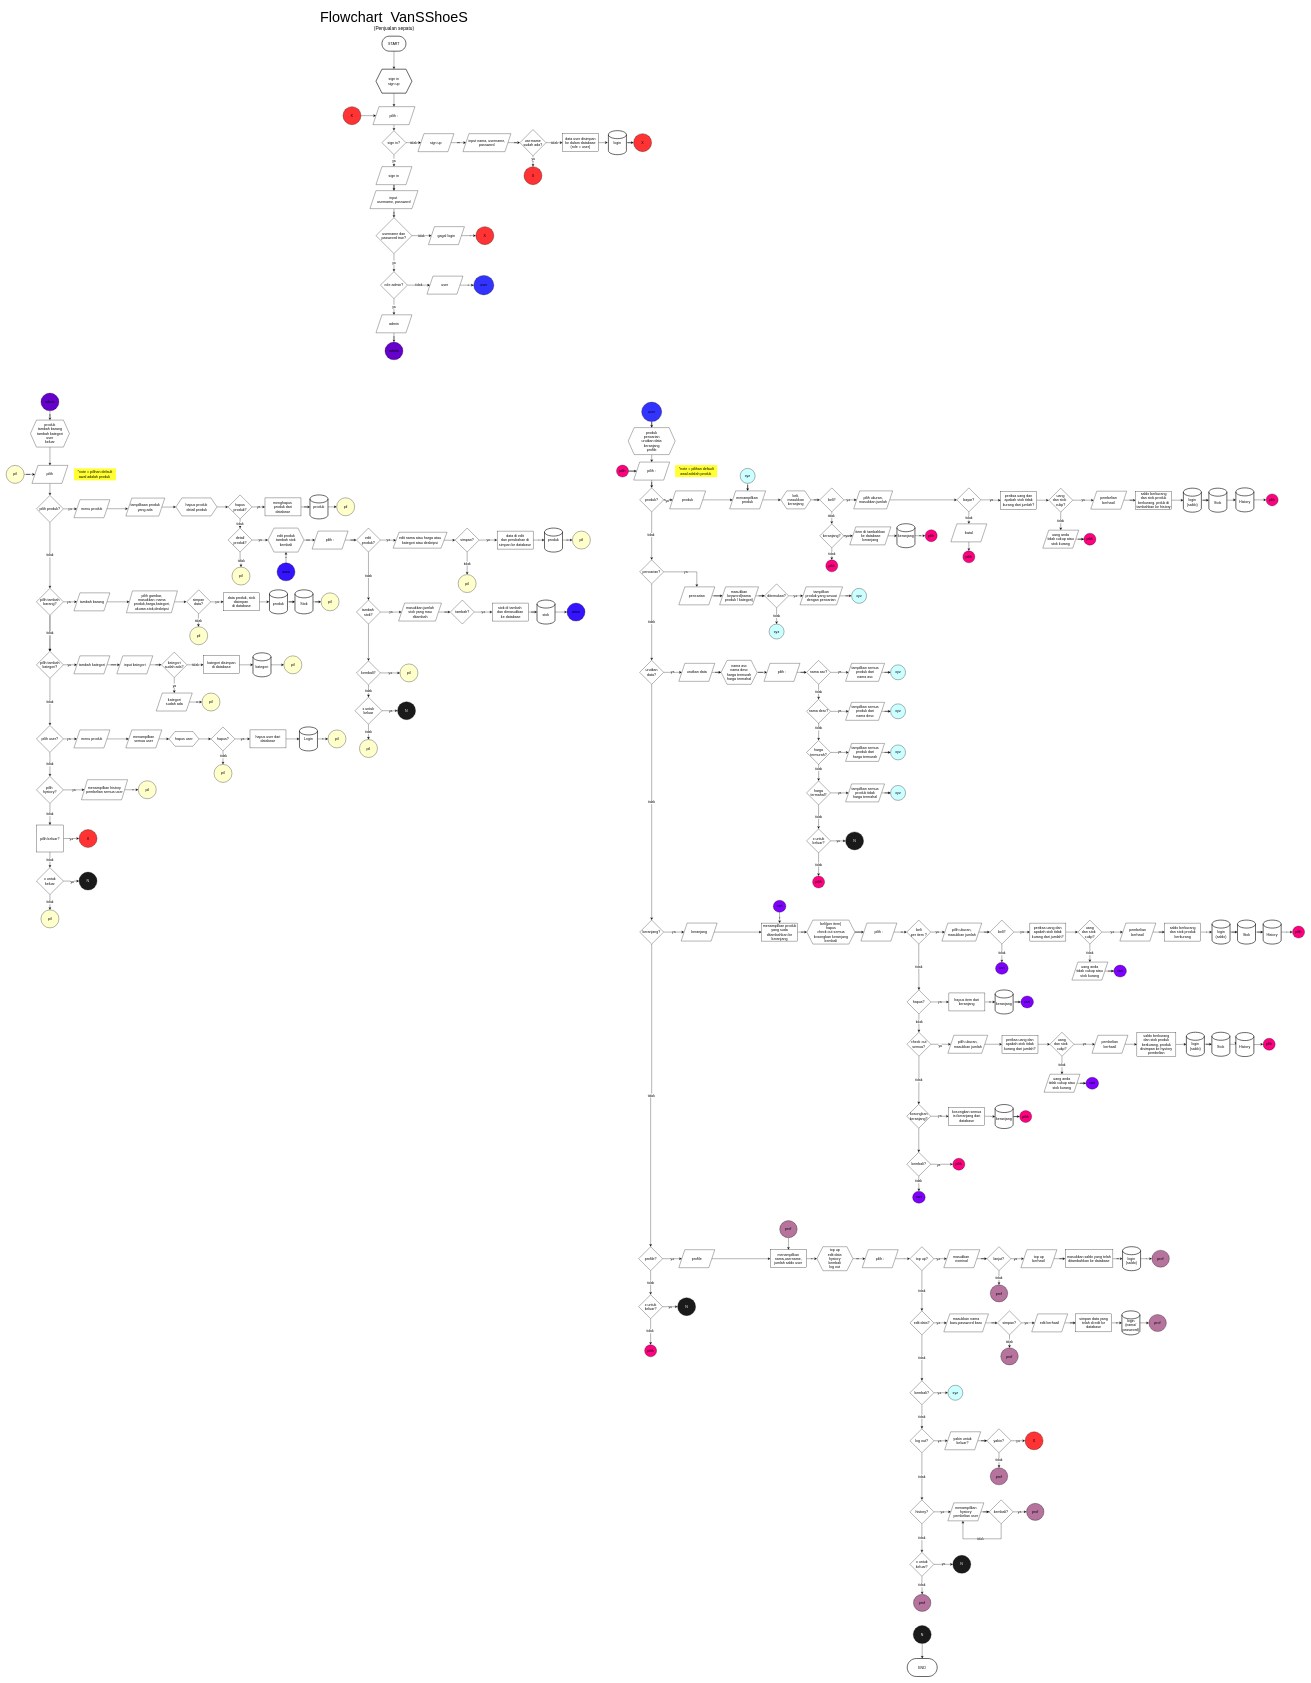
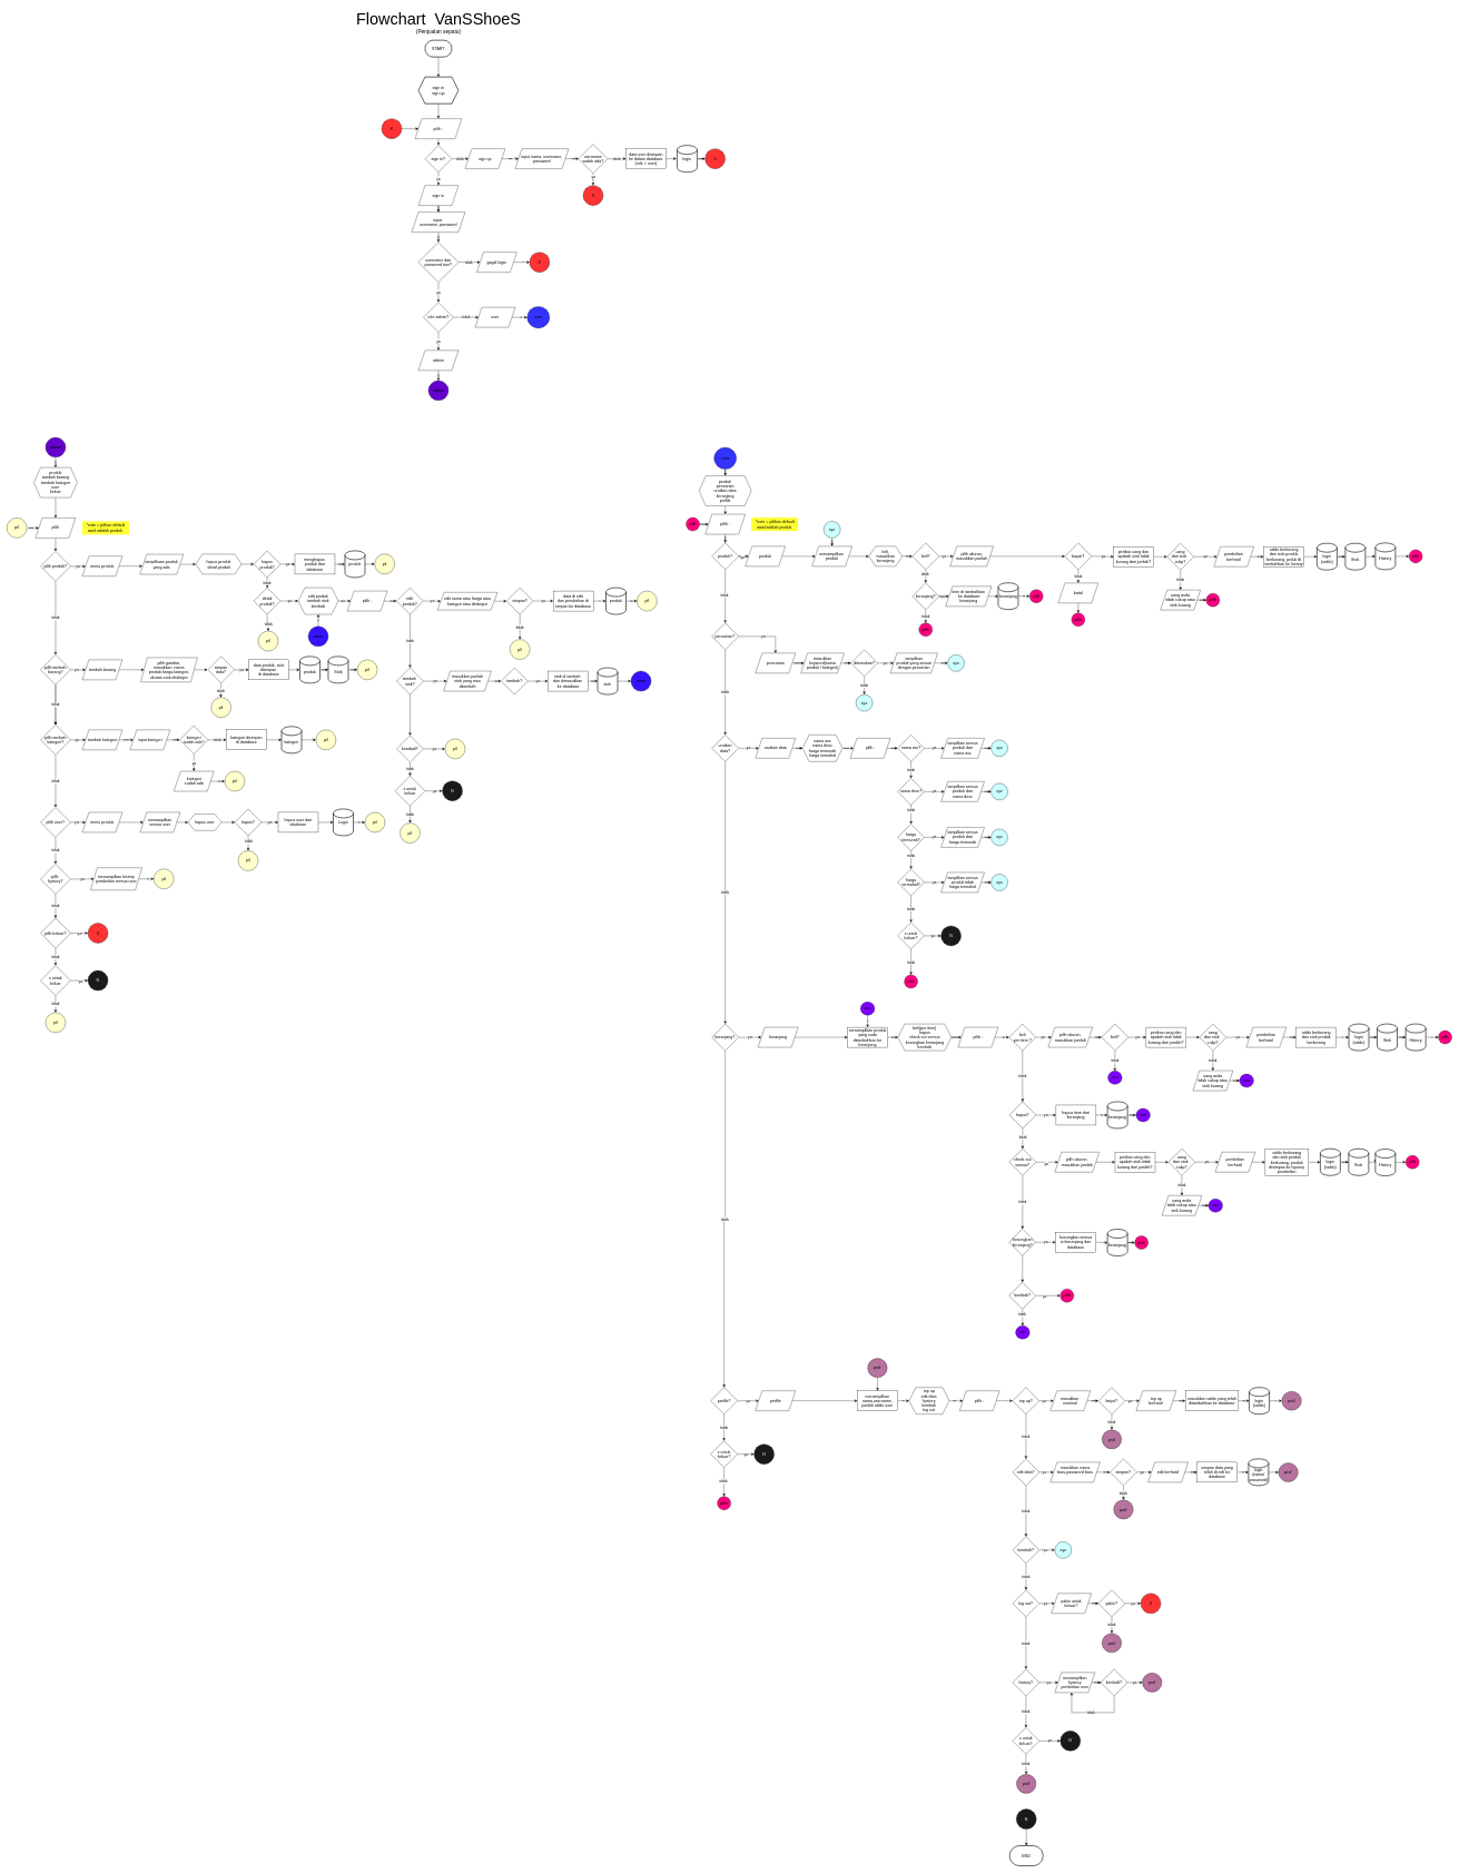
- <mxCell id="51" value="pilih keluar?" style="whiteSpace=wrap;html=1;rounded=0;" parent="1" vertex="1"><mxGeometry x="121" y="2750" width="90" height="90" as="geometry" /></mxCell>
+ <mxCell id="51" value="pilih keluar?" style="rhombus;whiteSpace=wrap;html=1;rounded=0;" parent="1" vertex="1"><mxGeometry x="121" y="2750" width="90" height="90" as="geometry" /></mxCell>
